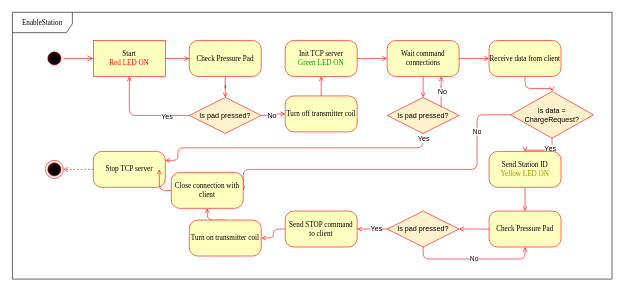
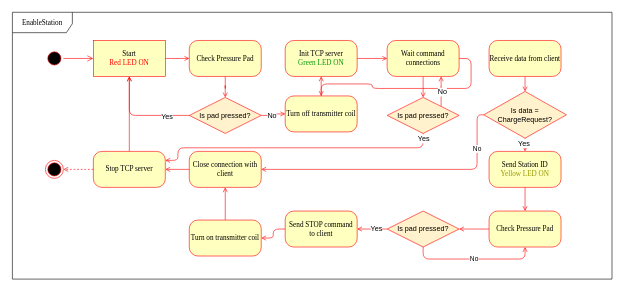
- <mxCell id="16" style="edgeStyle=orthogonalEdgeStyle;rounded=1;orthogonalLoop=1;jettySize=auto;html=1;exitX=1;exitY=0.5;exitDx=0;exitDy=0;endArrow=open;endFill=0;strokeColor=#FF0000;" edge="1" parent="1" source="18" target="27"><mxGeometry relative="1" as="geometry" /></mxCell>
+ <mxCell id="16" style="edgeStyle=orthogonalEdgeStyle;rounded=1;orthogonalLoop=1;jettySize=auto;html=1;exitX=1;exitY=0.5;exitDx=0;exitDy=0;endArrow=open;endFill=0;strokeColor=#FF0000;" edge="1" parent="1" source="18" target="47"><mxGeometry relative="1" as="geometry" /></mxCell>
- <mxCell id="22" value="Is data = ChargeRequest?" style="rhombus;whiteSpace=wrap;html=1;fillColor=#FFF2CC;strokeColor=#FF0000;" vertex="1" parent="1"><mxGeometry x="851" y="152" width="138" height="78" as="geometry" /></mxCell>
+ <mxCell id="22" value="Is data = ChargeRequest?" style="rhombus;whiteSpace=wrap;html=1;fillColor=#FFF2CC;strokeColor=#FF0000;" vertex="1" parent="1"><mxGeometry x="806" y="152" width="138" height="78" as="geometry" /></mxCell>
+ <mxCell id="28" style="edgeStyle=orthogonalEdgeStyle;rounded=1;orthogonalLoop=1;jettySize=auto;html=1;exitX=0.5;exitY=0;exitDx=0;exitDy=0;endArrow=open;endFill=0;strokeColor=#FF0000;" edge="1" parent="1" source="30" target="5"><mxGeometry relative="1" as="geometry" /></mxCell>
- <mxCell id="37" value="Close connection with client" style="rounded=1;whiteSpace=wrap;html=1;arcSize=24;fillColor=#ffffc0;strokeColor=#ff0000;shadow=0;comic=0;labelBackgroundColor=none;fontFamily=Verdana;fontSize=12;fontColor=#000000;align=center;" vertex="1" parent="1"><mxGeometry x="285" y="287" width="120" height="60" as="geometry" /></mxCell>
+ <mxCell id="37" value="Close connection with client" style="rounded=1;whiteSpace=wrap;html=1;arcSize=24;fillColor=#ffffc0;strokeColor=#ff0000;shadow=0;comic=0;labelBackgroundColor=none;fontFamily=Verdana;fontSize=12;fontColor=#000000;align=center;" vertex="1" parent="1"><mxGeometry x="315" y="252" width="120" height="60" as="geometry" /></mxCell>
